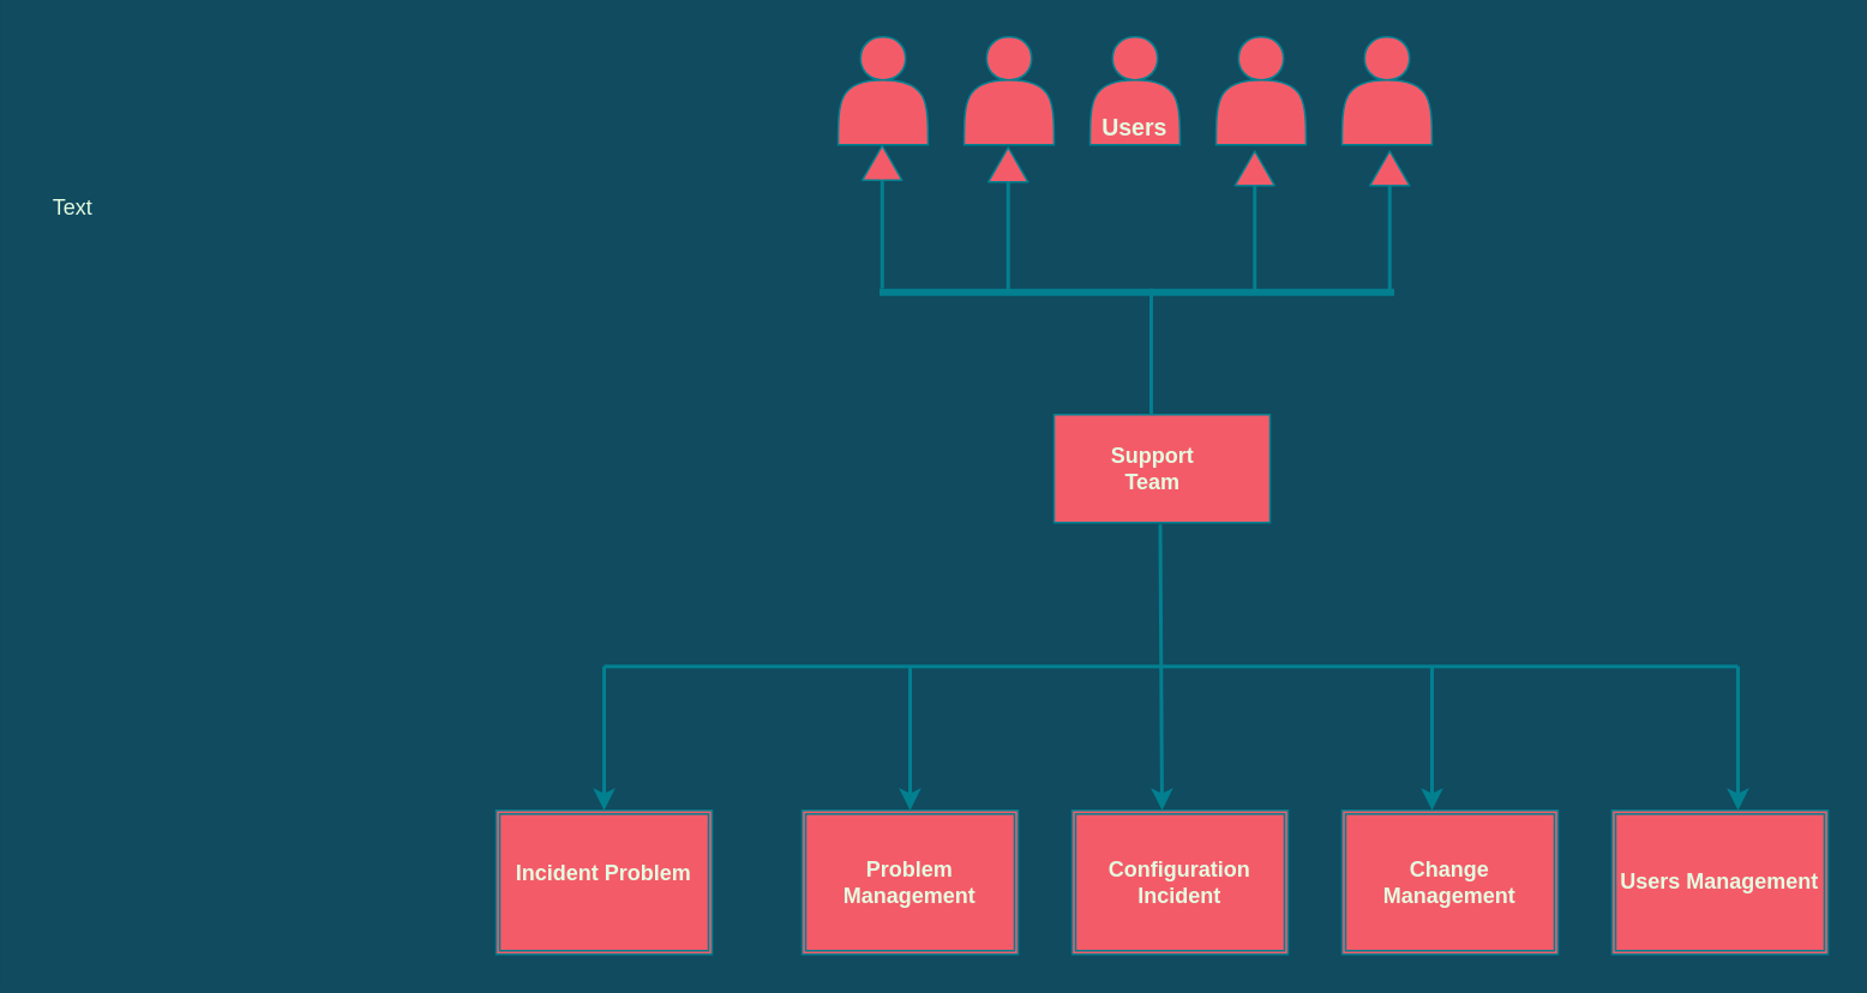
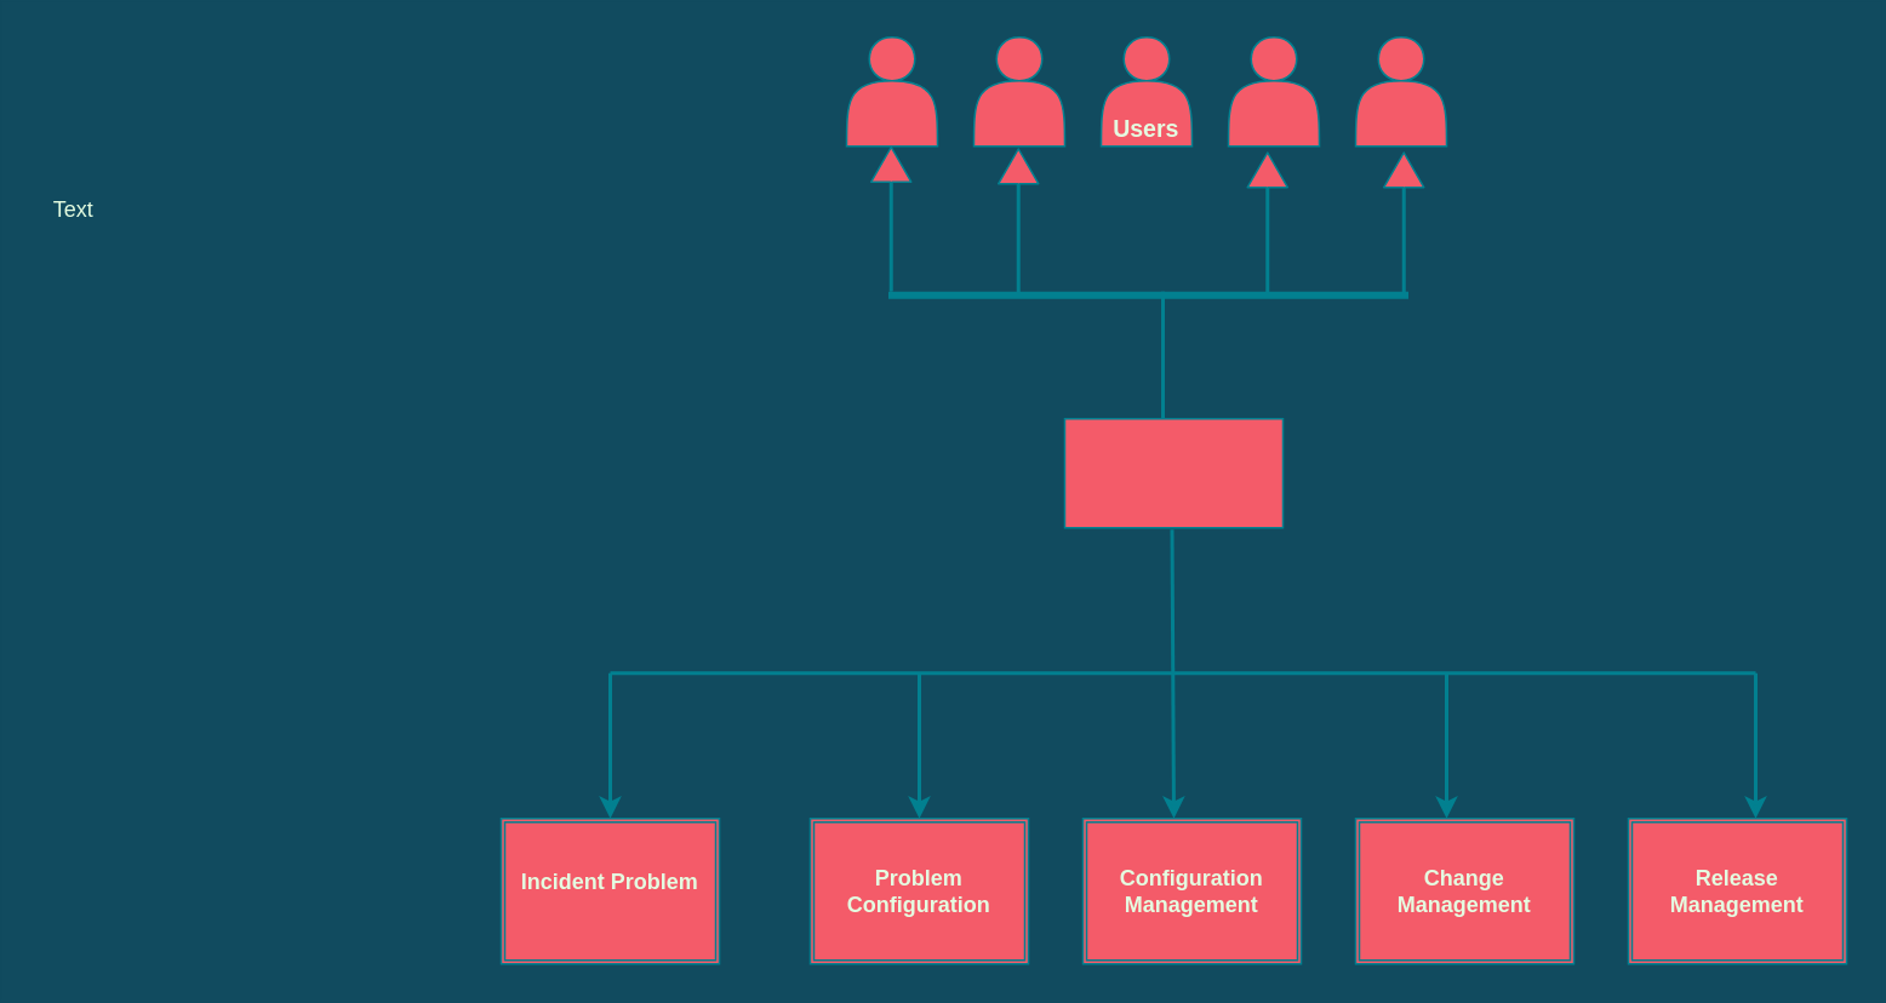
- <mxCell id="14" value="Support Team" style="text;html=1;align=center;verticalAlign=middle;whiteSpace=wrap;sketch=0;fontStyle=1;fontColor=#E4FDE1;" parent="1" vertex="1"><mxGeometry x="610" y="250" width="60" height="20" as="geometry" /></mxCell>
- <mxCell id="24" value="Problem Management" style="shape=ext;double=1;whiteSpace=wrap;html=1;sketch=0;strokeColor=#028090;fillColor=#F45B69;fontColor=#E4FDE1;fontStyle=1;" parent="1" vertex="1"><mxGeometry x="445" y="450" width="120" height="80" as="geometry" /></mxCell>
+ <mxCell id="24" value="Problem Configuration" style="shape=ext;double=1;whiteSpace=wrap;html=1;sketch=0;strokeColor=#028090;fillColor=#F45B69;fontColor=#E4FDE1;fontStyle=1;" parent="1" vertex="1"><mxGeometry x="445" y="450" width="120" height="80" as="geometry" /></mxCell>
- <mxCell id="25" value="Configuration Incident" style="shape=ext;double=1;whiteSpace=wrap;html=1;sketch=0;strokeColor=#028090;fillColor=#F45B69;fontColor=#E4FDE1;fontStyle=1;" parent="1" vertex="1"><mxGeometry x="595" y="450" width="120" height="80" as="geometry" /></mxCell>
+ <mxCell id="25" value="Configuration Management" style="shape=ext;double=1;whiteSpace=wrap;html=1;sketch=0;strokeColor=#028090;fillColor=#F45B69;fontColor=#E4FDE1;fontStyle=1;" parent="1" vertex="1"><mxGeometry x="595" y="450" width="120" height="80" as="geometry" /></mxCell>
- <mxCell id="27" value="Users Management" style="shape=ext;double=1;whiteSpace=wrap;html=1;sketch=0;strokeColor=#028090;fillColor=#F45B69;fontColor=#E4FDE1;fontStyle=1;" parent="1" vertex="1"><mxGeometry x="895" y="450" width="120" height="80" as="geometry" /></mxCell>
+ <mxCell id="27" value="Release Management" style="shape=ext;double=1;whiteSpace=wrap;html=1;sketch=0;strokeColor=#028090;fillColor=#F45B69;fontColor=#E4FDE1;fontStyle=1;" parent="1" vertex="1"><mxGeometry x="895" y="450" width="120" height="80" as="geometry" /></mxCell>
